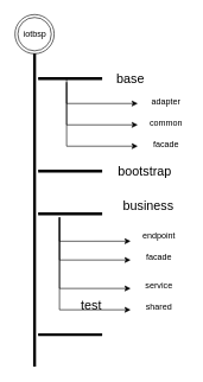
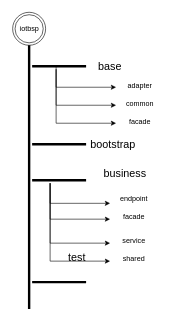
- <mxCell id="16" value="&lt;font style=&quot;font-size: 18px&quot;&gt;bootstrap&lt;/font&gt;" style="text;html=1;strokeColor=none;fillColor=none;align=center;verticalAlign=middle;whiteSpace=wrap;rounded=0;" vertex="1" parent="1"><mxGeometry x="173" y="225" width="60" height="30" as="geometry" /></mxCell>
+ <mxCell id="16" value="&lt;font style=&quot;font-size: 18px&quot;&gt;bootstrap&lt;/font&gt;" style="text;html=1;strokeColor=none;fillColor=none;align=center;verticalAlign=middle;whiteSpace=wrap;rounded=0;" vertex="1" parent="1"><mxGeometry x="158" y="225" width="60" height="30" as="geometry" /></mxCell>
